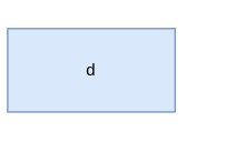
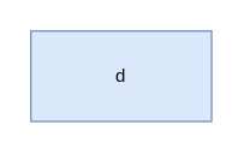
- <mxCell id="2" value="d" style="rounded=0;whiteSpace=wrap;html=1;fillColor=#dae8fc;strokeColor=#6c8ebf;" parent="1" vertex="1"><mxGeometry x="5" y="20" width="120" height="60" as="geometry" /></mxCell>
+ <mxCell id="2" value="d" style="rounded=0;whiteSpace=wrap;html=1;fillColor=#dae8fc;strokeColor=#6c8ebf;" parent="1" vertex="1"><mxGeometry x="20" y="20" width="120" height="60" as="geometry" /></mxCell>
